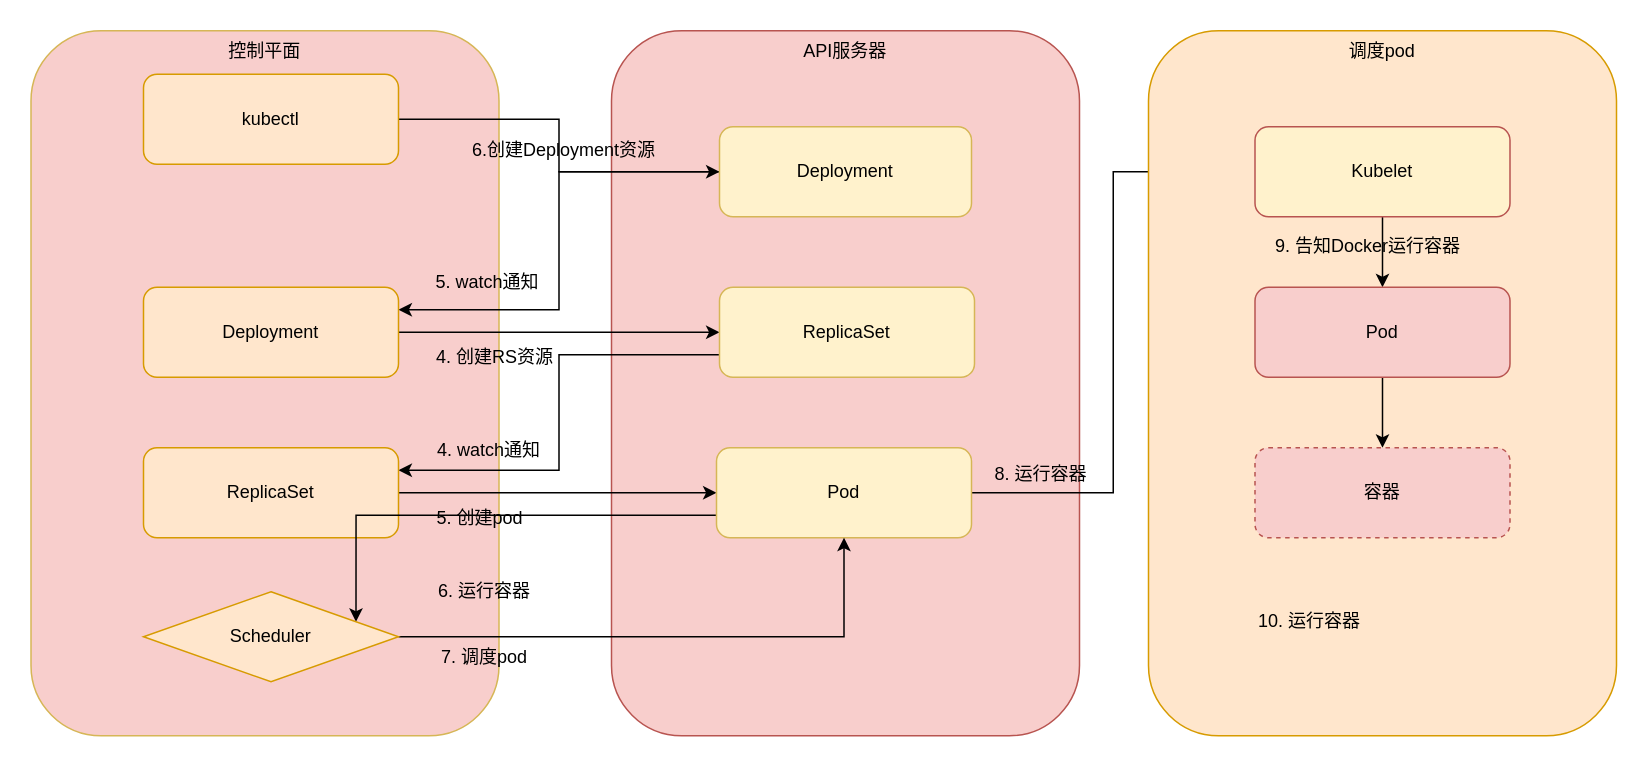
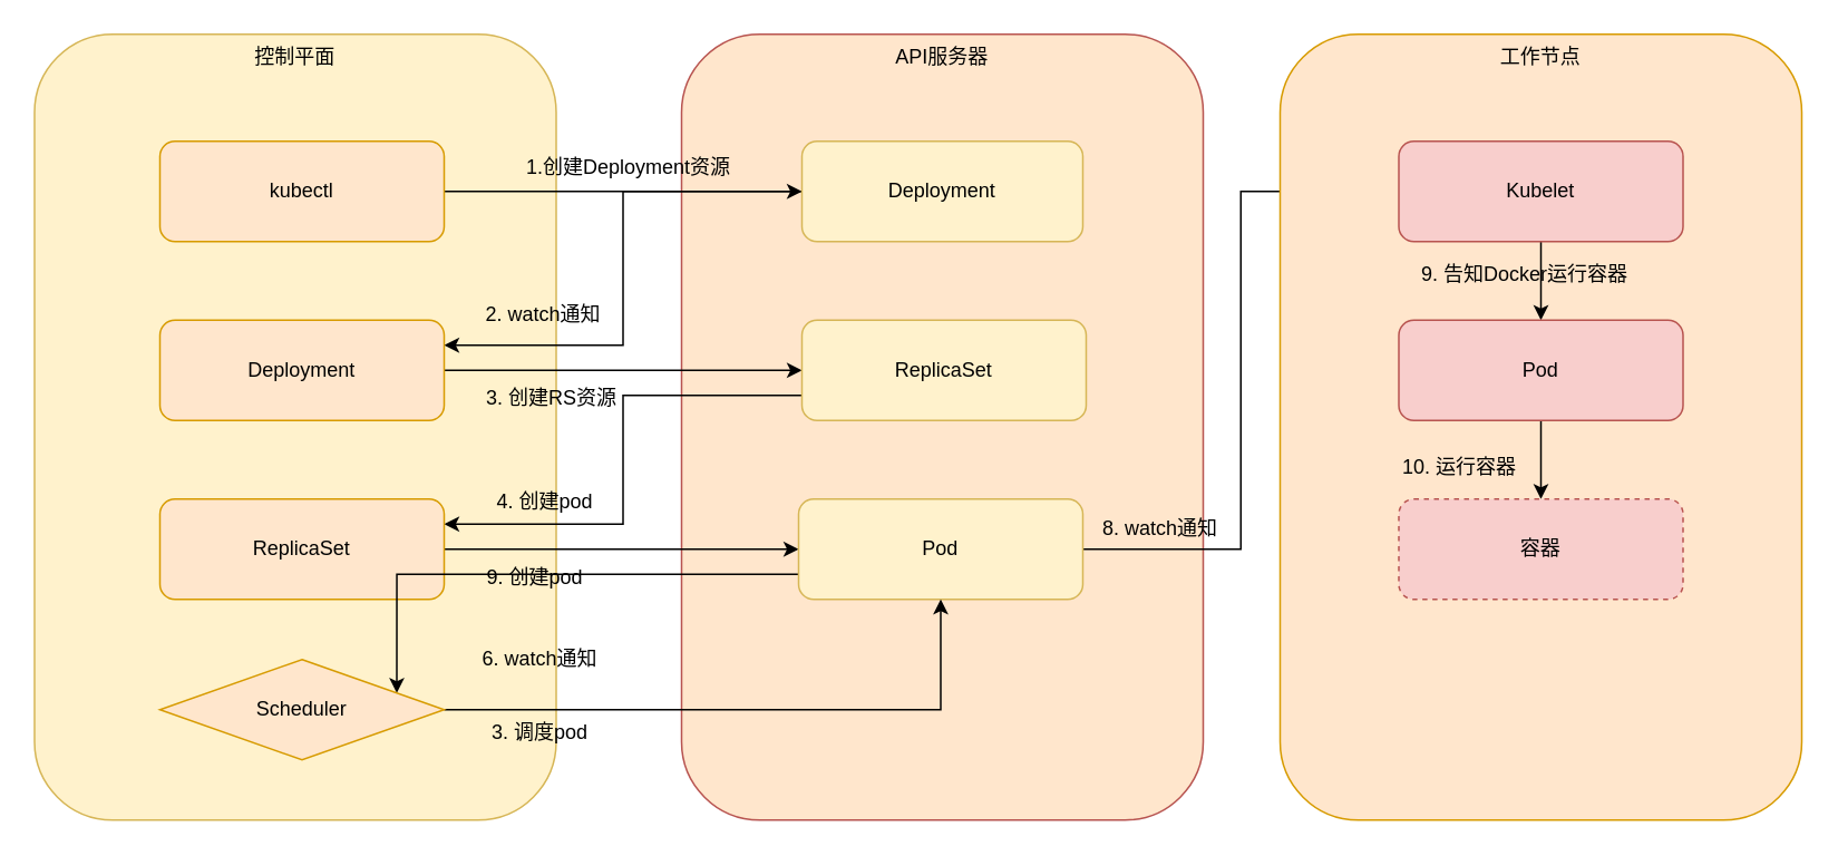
- <mxCell id="19" value="调度pod" style="rounded=1;whiteSpace=wrap;html=1;verticalAlign=top;fillColor=#ffe6cc;strokeColor=#d79b00;" vertex="1" parent="1"><mxGeometry x="765" y="20" width="312" height="470" as="geometry" /></mxCell>
+ <mxCell id="19" value="工作节点" style="rounded=1;whiteSpace=wrap;html=1;verticalAlign=top;fillColor=#ffe6cc;strokeColor=#d79b00;" vertex="1" parent="1"><mxGeometry x="765" y="20" width="312" height="470" as="geometry" /></mxCell>
- <mxCell id="5" value="kubectl" style="rounded=1;whiteSpace=wrap;html=1;fillColor=#ffe6cc;strokeColor=#d79b00;" vertex="1" parent="1"><mxGeometry x="95" y="49" width="170" height="60" as="geometry" /></mxCell>
+ <mxCell id="5" value="kubectl" style="rounded=1;whiteSpace=wrap;html=1;fillColor=#ffe6cc;strokeColor=#d79b00;" vertex="1" parent="1"><mxGeometry x="95" y="84" width="170" height="60" as="geometry" /></mxCell>
- <mxCell id="25" value="6.创建Deployment资源" style="text;html=1;align=center;verticalAlign=middle;resizable=0;points=[];autosize=1;strokeColor=none;fillColor=none;" vertex="1" parent="1"><mxGeometry x="305" y="87" width="140" height="26" as="geometry" /></mxCell>
+ <mxCell id="25" value="1.创建Deployment资源" style="text;html=1;align=center;verticalAlign=middle;resizable=0;points=[];autosize=1;strokeColor=none;fillColor=none;" vertex="1" parent="1"><mxGeometry x="305" y="87" width="140" height="26" as="geometry" /></mxCell>
- <mxCell id="21" value="Kubelet" style="rounded=1;whiteSpace=wrap;html=1;fillColor=#fff2cc;strokeColor=#b85450;" vertex="1" parent="1"><mxGeometry x="836" y="84" width="170" height="60" as="geometry" /></mxCell>
+ <mxCell id="21" value="Kubelet" style="rounded=1;whiteSpace=wrap;html=1;fillColor=#f8cecc;strokeColor=#b85450;" vertex="1" parent="1"><mxGeometry x="836" y="84" width="170" height="60" as="geometry" /></mxCell>
- <mxCell id="26" value="5. watch通知" style="text;html=1;align=center;verticalAlign=middle;resizable=0;points=[];autosize=1;strokeColor=none;fillColor=none;" vertex="1" parent="1"><mxGeometry x="280" y="175" width="87" height="26" as="geometry" /></mxCell>
+ <mxCell id="26" value="2. watch通知" style="text;html=1;align=center;verticalAlign=middle;resizable=0;points=[];autosize=1;strokeColor=none;fillColor=none;" vertex="1" parent="1"><mxGeometry x="280" y="175" width="87" height="26" as="geometry" /></mxCell>
- <mxCell id="27" value="4. 创建RS资源" style="text;html=1;align=center;verticalAlign=middle;resizable=0;points=[];autosize=1;strokeColor=none;fillColor=none;" vertex="1" parent="1"><mxGeometry x="281" y="225" width="96" height="26" as="geometry" /></mxCell>
+ <mxCell id="27" value="3. 创建RS资源" style="text;html=1;align=center;verticalAlign=middle;resizable=0;points=[];autosize=1;strokeColor=none;fillColor=none;" vertex="1" parent="1"><mxGeometry x="281" y="225" width="96" height="26" as="geometry" /></mxCell>
- <mxCell id="2" value="控制平面" style="rounded=1;whiteSpace=wrap;html=1;verticalAlign=top;fillColor=#f8cecc;strokeColor=#d6b656;" vertex="1" parent="1"><mxGeometry x="20" y="20" width="312" height="470" as="geometry" /></mxCell>
+ <mxCell id="2" value="控制平面" style="rounded=1;whiteSpace=wrap;html=1;verticalAlign=top;fillColor=#fff2cc;strokeColor=#d6b656;" vertex="1" parent="1"><mxGeometry x="20" y="20" width="312" height="470" as="geometry" /></mxCell>
- <mxCell id="3" value="API服务器" style="rounded=1;whiteSpace=wrap;html=1;verticalAlign=top;fillColor=#f8cecc;strokeColor=#b85450;" vertex="1" parent="1"><mxGeometry x="407" y="20" width="312" height="470" as="geometry" /></mxCell>
+ <mxCell id="3" value="API服务器" style="rounded=1;whiteSpace=wrap;html=1;verticalAlign=top;fillColor=#ffe6cc;strokeColor=#b85450;" vertex="1" parent="1"><mxGeometry x="407" y="20" width="312" height="470" as="geometry" /></mxCell>
- <mxCell id="28" value="4. watch通知" style="text;html=1;align=center;verticalAlign=middle;resizable=0;points=[];autosize=1;strokeColor=none;fillColor=none;" vertex="1" parent="1"><mxGeometry x="281" y="287" width="87" height="26" as="geometry" /></mxCell>
+ <mxCell id="28" value="4. 创建pod" style="text;html=1;align=center;verticalAlign=middle;resizable=0;points=[];autosize=1;strokeColor=none;fillColor=none;" vertex="1" parent="1"><mxGeometry x="281" y="287" width="87" height="26" as="geometry" /></mxCell>
- <mxCell id="32" value="8. 运行容器" style="text;html=1;align=center;verticalAlign=middle;resizable=0;points=[];autosize=1;strokeColor=none;fillColor=none;" vertex="1" parent="1"><mxGeometry x="649" y="303" width="87" height="26" as="geometry" /></mxCell>
+ <mxCell id="32" value="8. watch通知" style="text;html=1;align=center;verticalAlign=middle;resizable=0;points=[];autosize=1;strokeColor=none;fillColor=none;" vertex="1" parent="1"><mxGeometry x="649" y="303" width="87" height="26" as="geometry" /></mxCell>
- <mxCell id="29" value="5. 创建pod" style="text;html=1;align=center;verticalAlign=middle;resizable=0;points=[];autosize=1;strokeColor=none;fillColor=none;" vertex="1" parent="1"><mxGeometry x="281" y="332" width="75" height="26" as="geometry" /></mxCell>
+ <mxCell id="29" value="9. 创建pod" style="text;html=1;align=center;verticalAlign=middle;resizable=0;points=[];autosize=1;strokeColor=none;fillColor=none;" vertex="1" parent="1"><mxGeometry x="281" y="332" width="75" height="26" as="geometry" /></mxCell>
- <mxCell id="30" value="6. 运行容器" style="text;html=1;align=center;verticalAlign=middle;resizable=0;points=[];autosize=1;strokeColor=none;fillColor=none;" vertex="1" parent="1"><mxGeometry x="278" y="381" width="87" height="26" as="geometry" /></mxCell>
+ <mxCell id="30" value="6. watch通知" style="text;html=1;align=center;verticalAlign=middle;resizable=0;points=[];autosize=1;strokeColor=none;fillColor=none;" vertex="1" parent="1"><mxGeometry x="278" y="381" width="87" height="26" as="geometry" /></mxCell>
- <mxCell id="34" value="10. 运行容器" style="text;html=1;align=center;verticalAlign=middle;resizable=0;points=[];autosize=1;strokeColor=none;fillColor=none;" vertex="1" parent="1"><mxGeometry x="829" y="401" width="86" height="26" as="geometry" /></mxCell>
+ <mxCell id="34" value="10. 运行容器" style="text;html=1;align=center;verticalAlign=middle;resizable=0;points=[];autosize=1;strokeColor=none;fillColor=none;" vertex="1" parent="1"><mxGeometry x="829" y="266" width="86" height="26" as="geometry" /></mxCell>
- <mxCell id="31" value="7. 调度pod" style="text;html=1;align=center;verticalAlign=middle;resizable=0;points=[];autosize=1;strokeColor=none;fillColor=none;" vertex="1" parent="1"><mxGeometry x="284" y="425" width="75" height="26" as="geometry" /></mxCell>
+ <mxCell id="31" value="3. 调度pod" style="text;html=1;align=center;verticalAlign=middle;resizable=0;points=[];autosize=1;strokeColor=none;fillColor=none;" vertex="1" parent="1"><mxGeometry x="284" y="425" width="75" height="26" as="geometry" /></mxCell>
